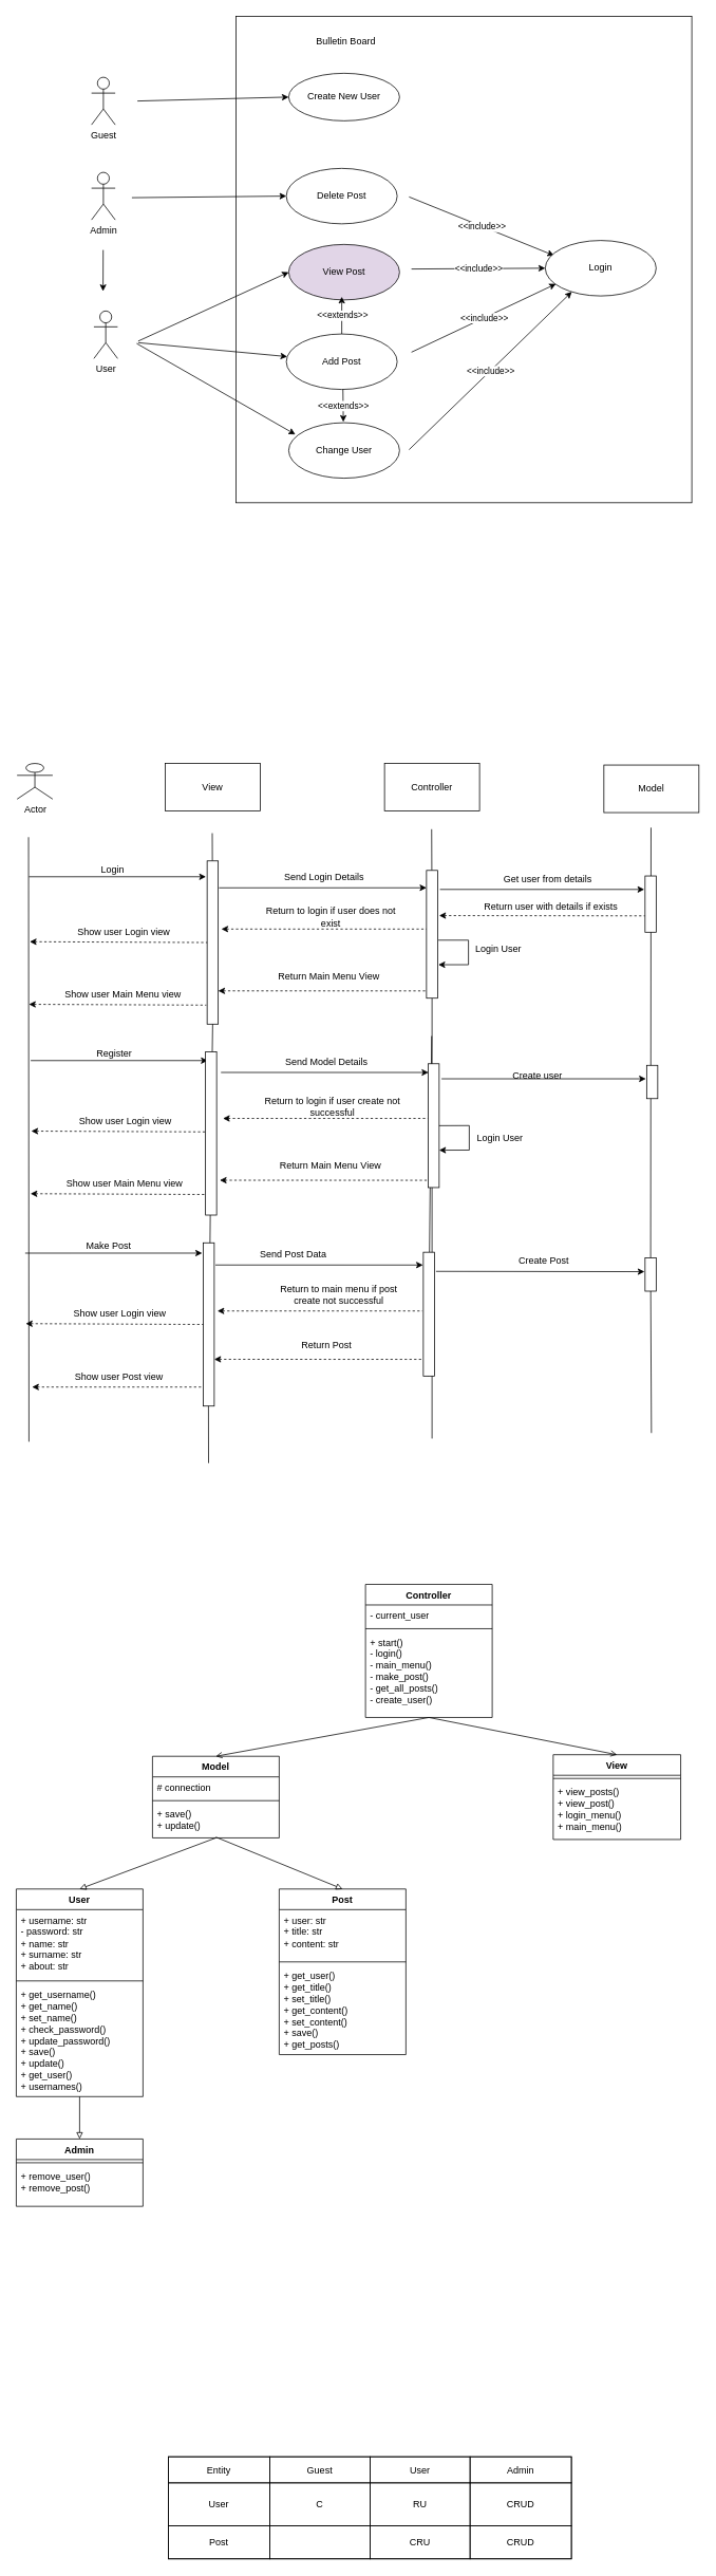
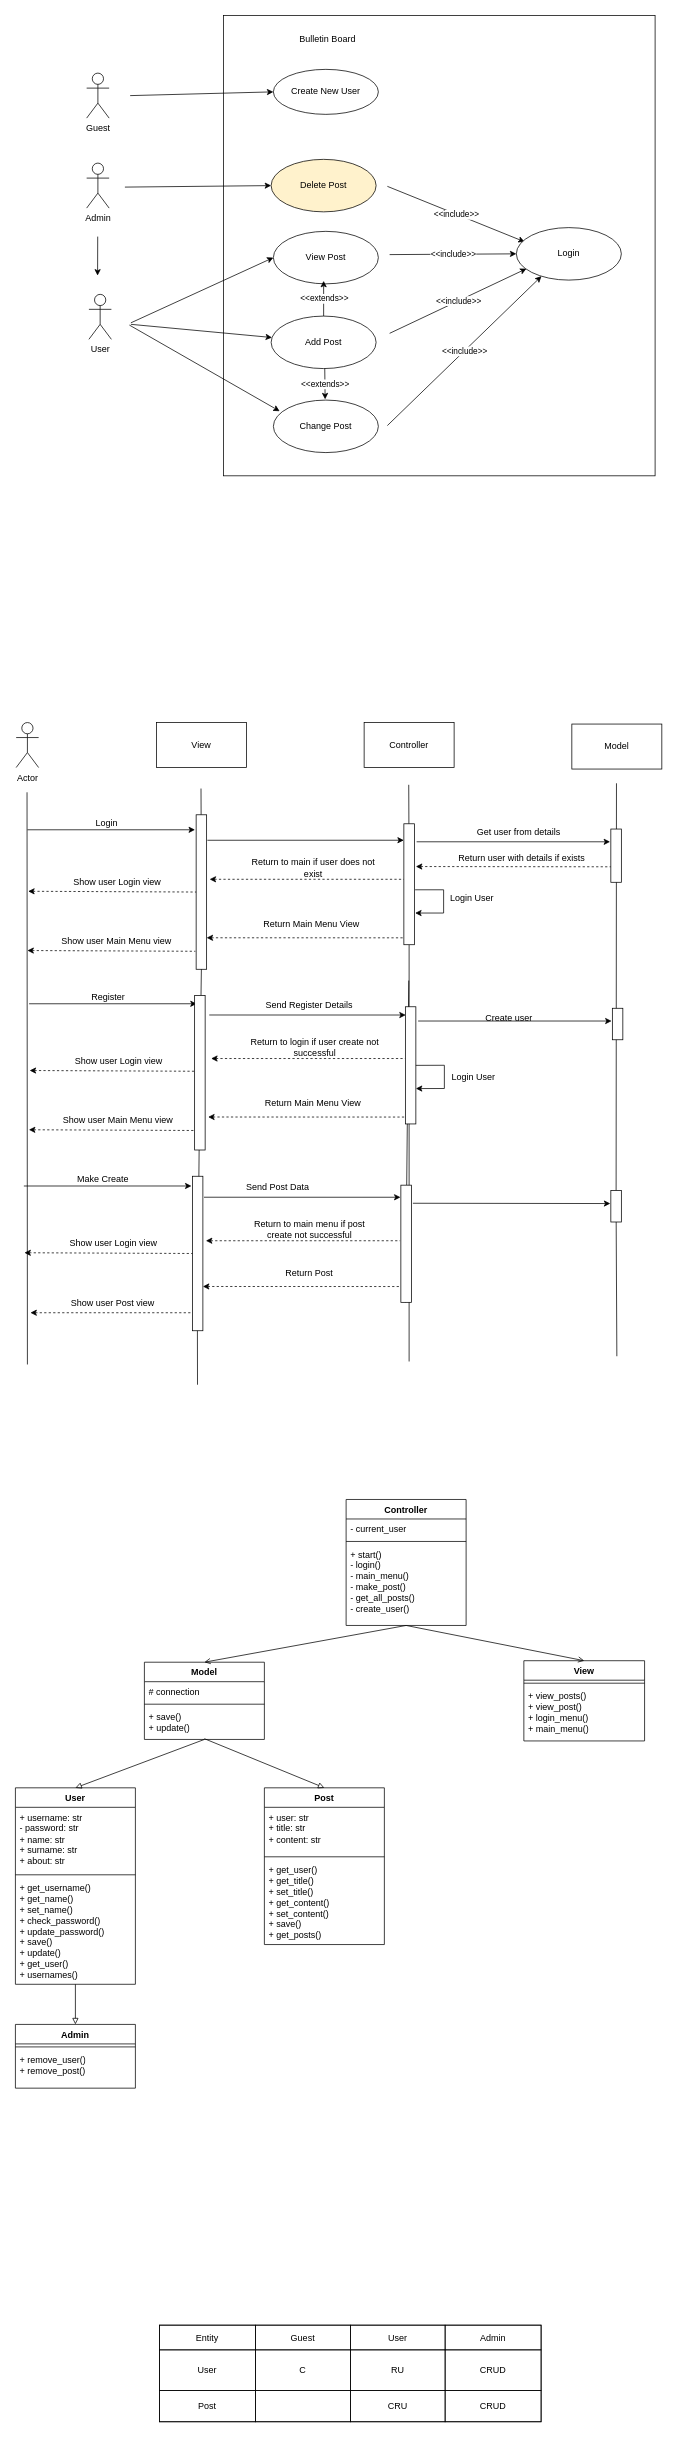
- <mxCell id="65" value="Delete Post" style="ellipse;whiteSpace=wrap;html=1;" parent="1" vertex="1"><mxGeometry x="361" y="212" width="140" height="70" as="geometry" /></mxCell>
+ <mxCell id="65" value="Delete Post" style="ellipse;whiteSpace=wrap;html=1;fillColor=#fff2cc;" parent="1" vertex="1"><mxGeometry x="361" y="212" width="140" height="70" as="geometry" /></mxCell>
- <mxCell id="61" value="View Post" style="ellipse;whiteSpace=wrap;html=1;fillColor=#e1d5e7;" parent="1" vertex="1"><mxGeometry x="364" y="308" width="140" height="70" as="geometry" /></mxCell>
+ <mxCell id="61" value="View Post" style="ellipse;whiteSpace=wrap;html=1;" parent="1" vertex="1"><mxGeometry x="364" y="308" width="140" height="70" as="geometry" /></mxCell>
- <mxCell id="64" value="Change User" style="ellipse;whiteSpace=wrap;html=1;" parent="1" vertex="1"><mxGeometry x="364" y="533" width="140" height="70" as="geometry" /></mxCell>
+ <mxCell id="64" value="Change Post" style="ellipse;whiteSpace=wrap;html=1;" parent="1" vertex="1"><mxGeometry x="364" y="533" width="140" height="70" as="geometry" /></mxCell>
- <mxCell id="31" value="Actor" style="shape=umlActor;verticalLabelPosition=bottom;verticalAlign=top;html=1;outlineConnect=0;" parent="1" vertex="1"><mxGeometry x="21" y="963" width="45" height="45" as="geometry" /></mxCell>
+ <mxCell id="31" value="Actor" style="shape=umlActor;verticalLabelPosition=bottom;verticalAlign=top;html=1;outlineConnect=0;" parent="1" vertex="1"><mxGeometry x="21" y="963" width="30" height="60" as="geometry" /></mxCell>
- <mxCell id="107" value="Send Login Details" style="text;html=1;align=center;verticalAlign=middle;whiteSpace=wrap;rounded=0;" parent="1" vertex="1"><mxGeometry x="328" y="1092" width="162" height="30" as="geometry" /></mxCell>
- <mxCell id="50" value="Return to login if user does not exist" style="text;html=1;align=center;verticalAlign=middle;whiteSpace=wrap;rounded=0;" parent="1" vertex="1"><mxGeometry x="331" y="1142" width="173" height="30" as="geometry" /></mxCell>
+ <mxCell id="50" value="Return to main if user does not exist" style="text;html=1;align=center;verticalAlign=middle;whiteSpace=wrap;rounded=0;" parent="1" vertex="1"><mxGeometry x="331" y="1142" width="173" height="30" as="geometry" /></mxCell>
- <mxCell id="109" value="Send Model Details" style="text;html=1;align=center;verticalAlign=middle;whiteSpace=wrap;rounded=0;" parent="1" vertex="1"><mxGeometry x="330.5" y="1325" width="162" height="30" as="geometry" /></mxCell>
+ <mxCell id="109" value="Send Register Details" style="text;html=1;align=center;verticalAlign=middle;whiteSpace=wrap;rounded=0;" parent="1" vertex="1"><mxGeometry x="330.5" y="1325" width="162" height="30" as="geometry" /></mxCell>
- <mxCell id="112" value="Make Post" style="text;html=1;align=center;verticalAlign=middle;whiteSpace=wrap;rounded=0;" parent="1" vertex="1"><mxGeometry x="56.25" y="1557" width="162" height="30" as="geometry" /></mxCell>
+ <mxCell id="112" value="Make Create" style="text;html=1;align=center;verticalAlign=middle;whiteSpace=wrap;rounded=0;" parent="1" vertex="1"><mxGeometry x="56.25" y="1557" width="162" height="30" as="geometry" /></mxCell>
- <mxCell id="115" value="Create Post" style="text;html=1;align=center;verticalAlign=middle;whiteSpace=wrap;rounded=0;" parent="1" vertex="1"><mxGeometry x="584" y="1576" width="205" height="30" as="geometry" /></mxCell>
- <mxCell id="120" value="Return to main menu if post create not successful" style="text;html=1;align=center;verticalAlign=middle;whiteSpace=wrap;rounded=0;" parent="1" vertex="1"><mxGeometry x="341" y="1619" width="173" height="30" as="geometry" /></mxCell>
+ <mxCell id="120" value="Return to main menu if post create not successful" style="text;html=1;align=center;verticalAlign=middle;whiteSpace=wrap;rounded=0;" parent="1" vertex="1"><mxGeometry x="326" y="1624" width="173" height="30" as="geometry" /></mxCell>
